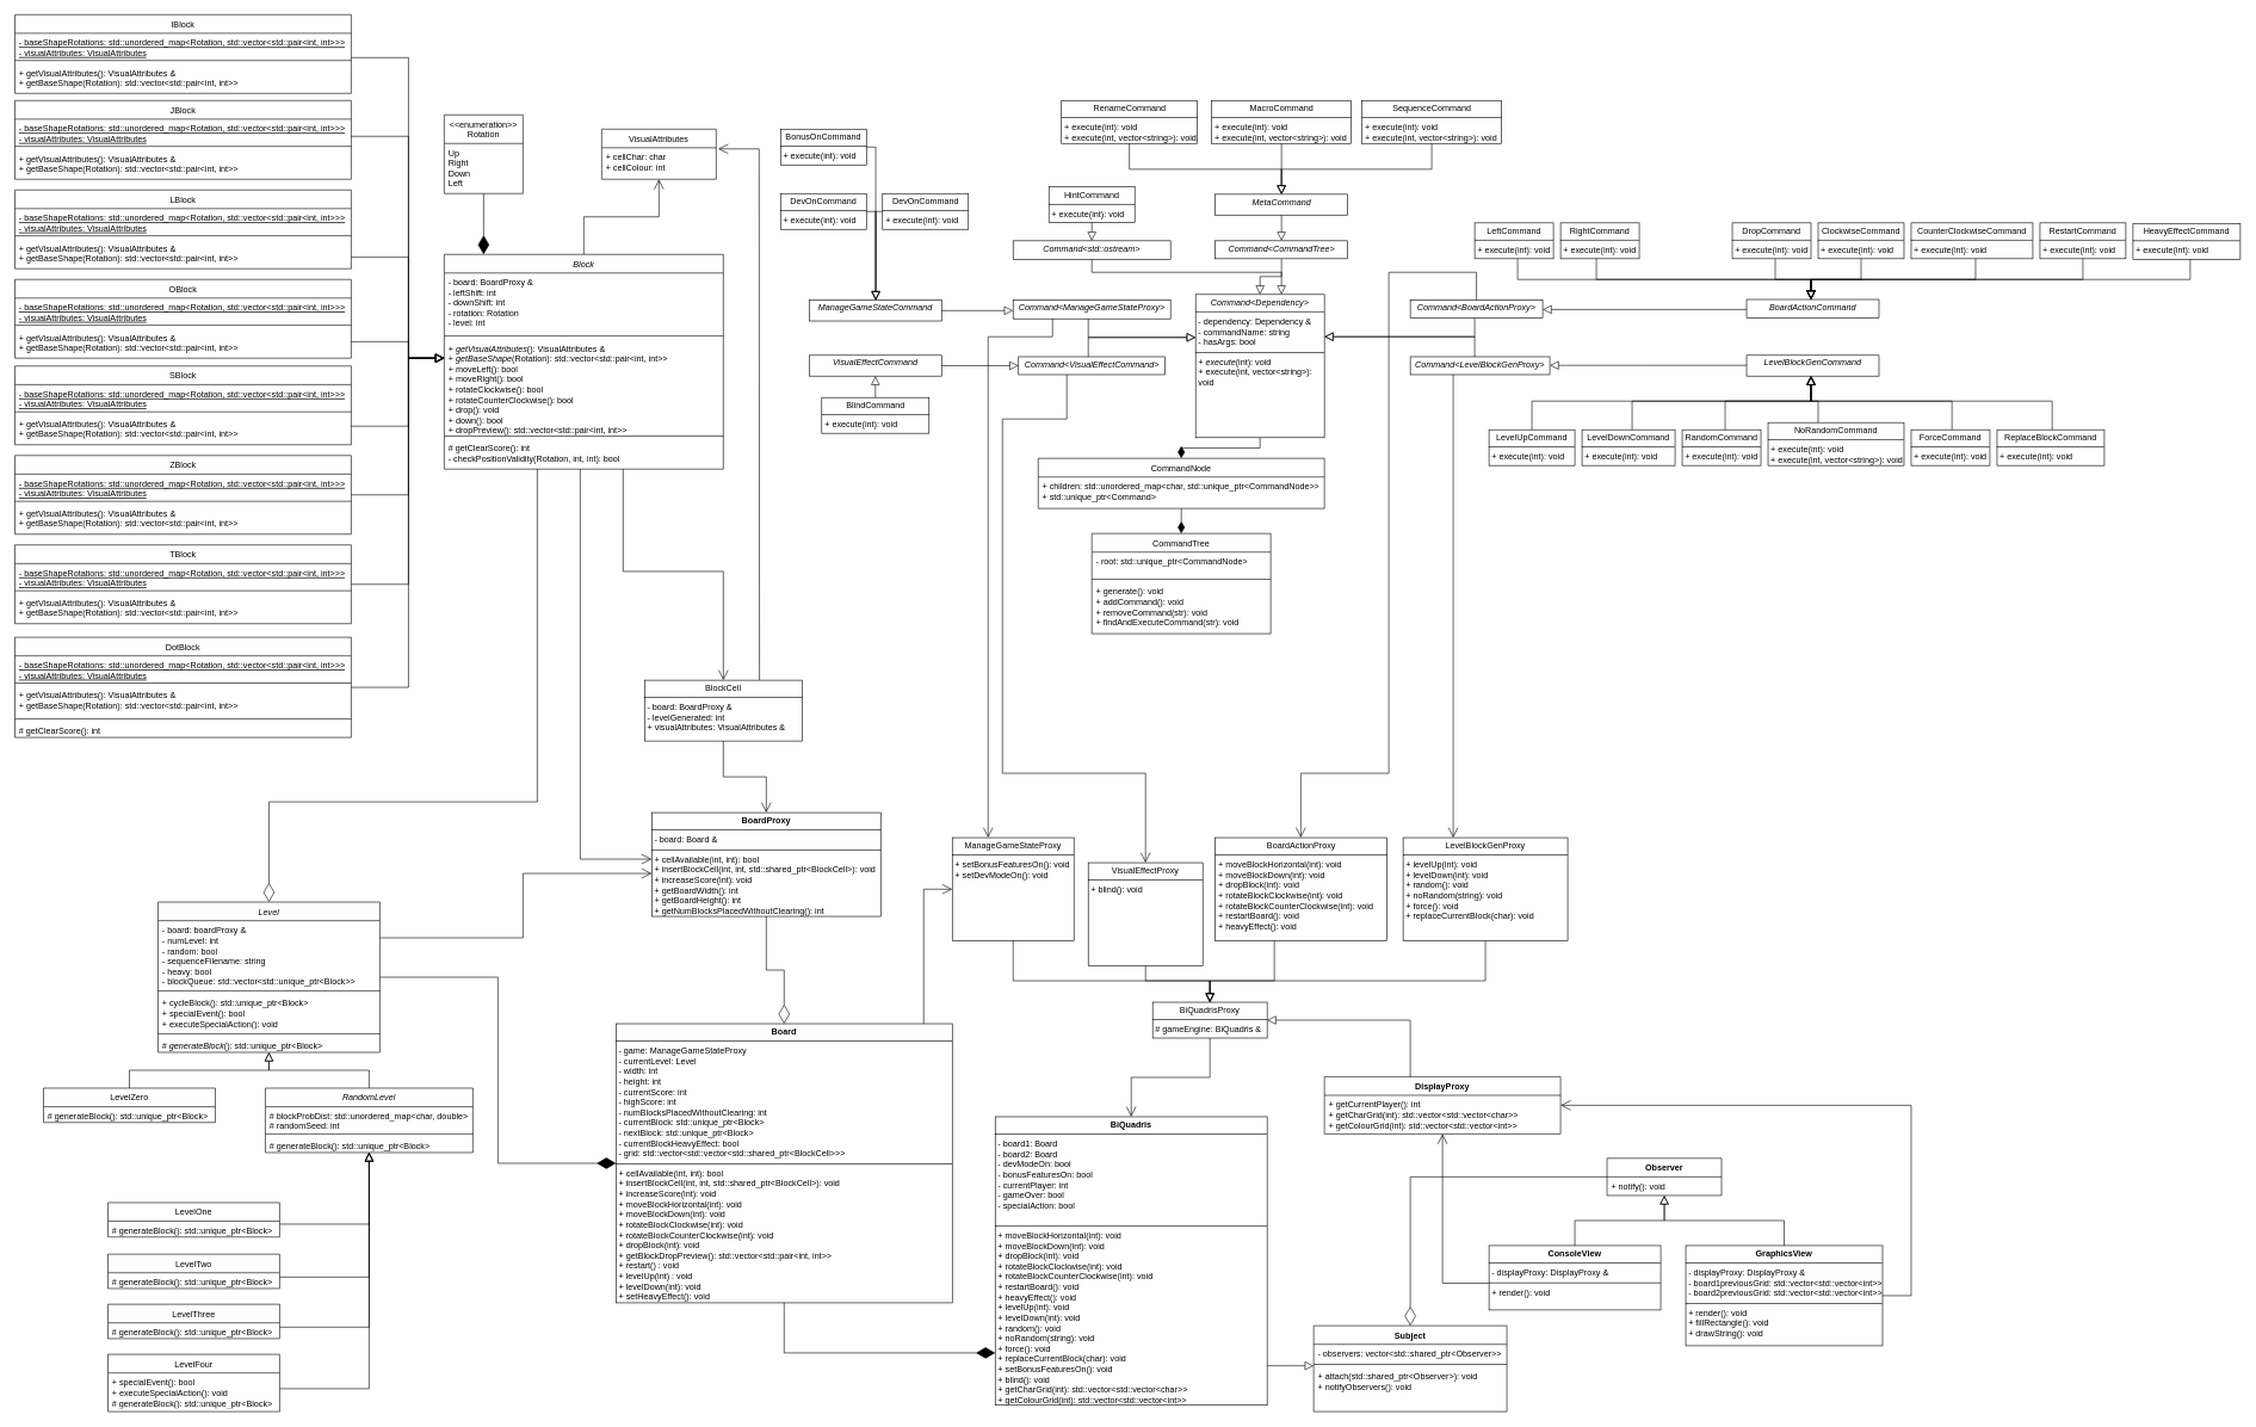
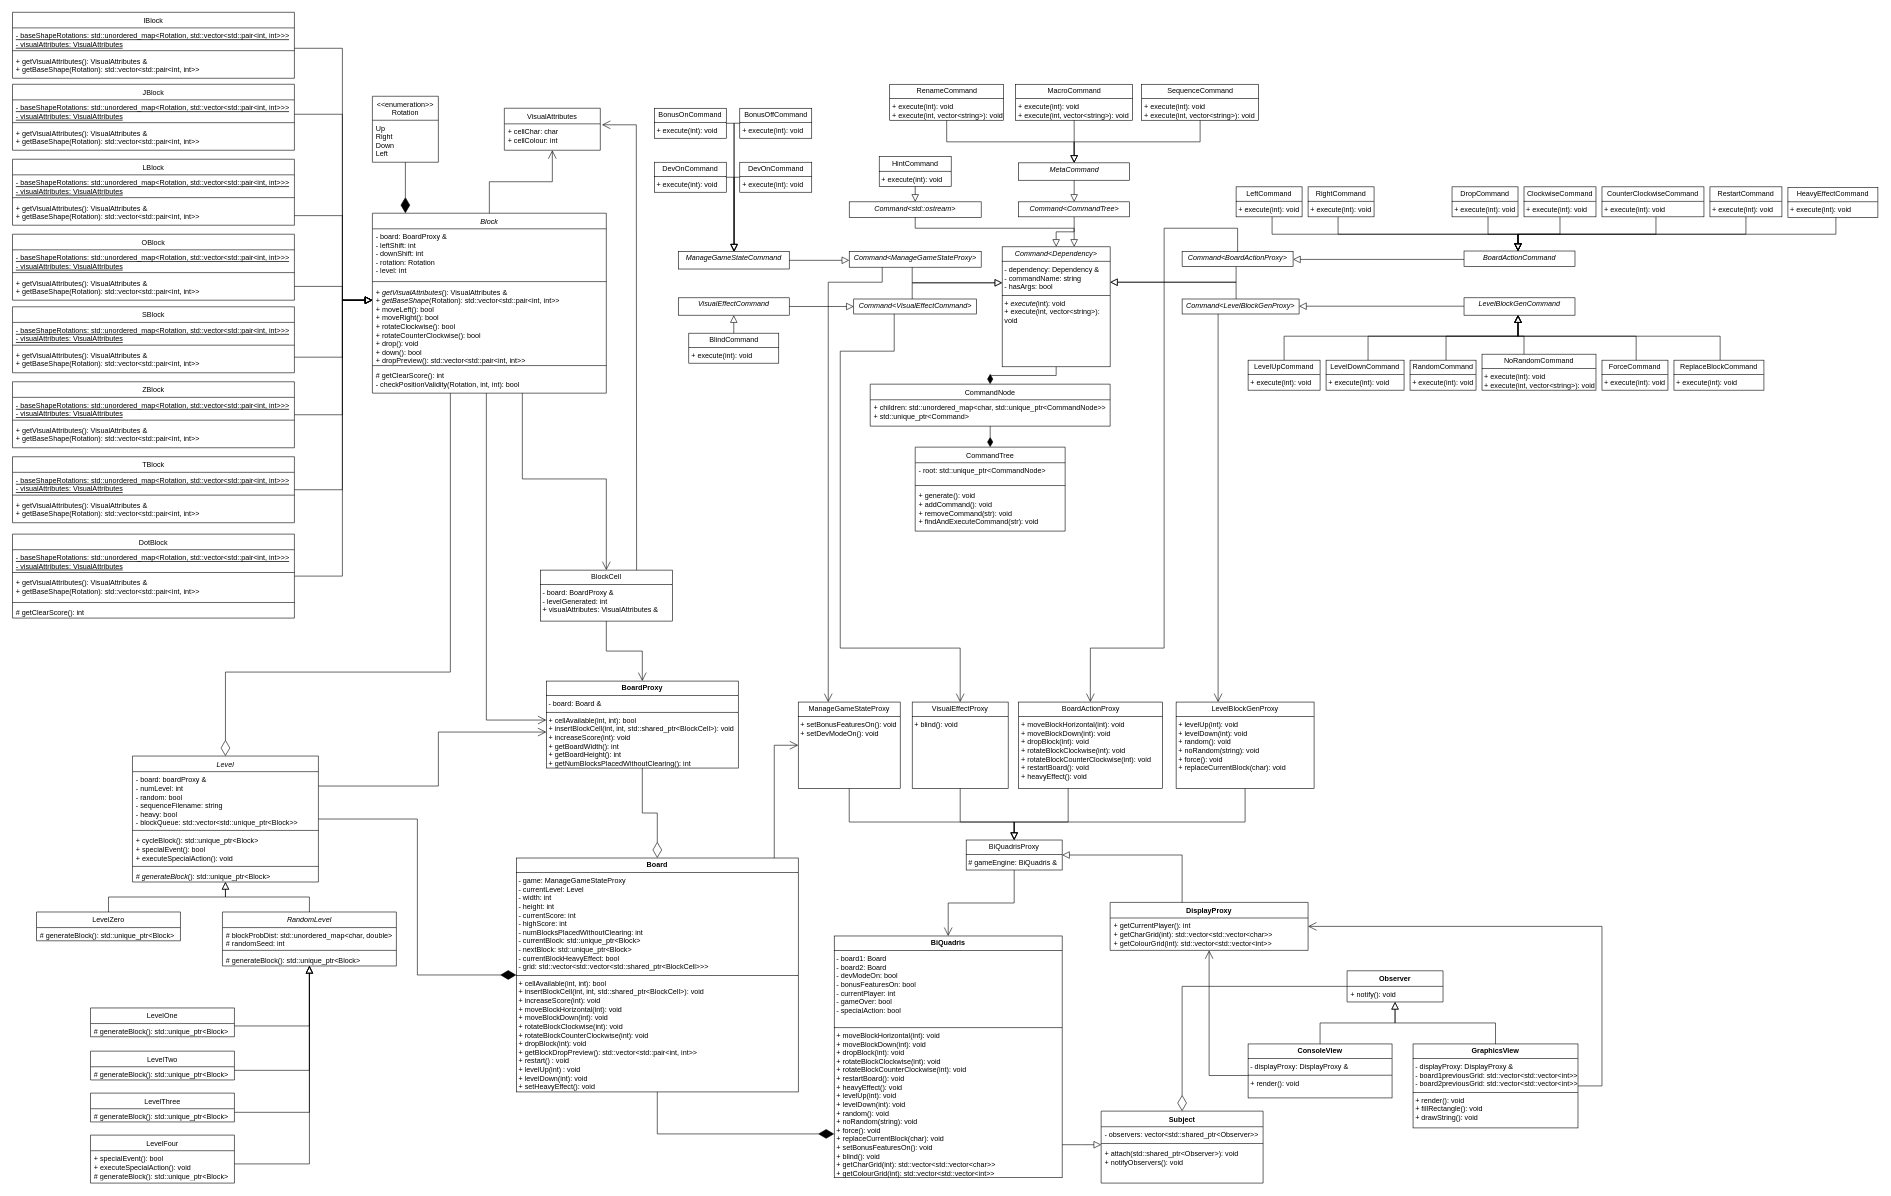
+ <mxCell id="189" value="" style="endArrow=block;endSize=10;endFill=0;shadow=0;strokeWidth=1;rounded=0;edgeStyle=orthogonalEdgeStyle;elbow=vertical;" parent="1" source="183" target="90" edge="1"><mxGeometry width="160" relative="1" as="geometry"><mxPoint x="1303" y="300" as="sourcePoint" /><mxPoint x="1233" y="429" as="targetPoint" /><Array as="points"><mxPoint x="1223" y="205" /></Array></mxGeometry></mxCell>
+ <mxCell id="183" value="&lt;p style=&quot;margin:0px;margin-top:4px;text-align:center;&quot;&gt;BonusOffCommand&lt;/p&gt;&lt;hr size=&quot;1&quot; style=&quot;border-style:solid;&quot;&gt;&lt;p style=&quot;margin:0px;margin-left:4px;&quot;&gt;+ execute(int):&amp;nbsp;&lt;span style=&quot;background-color: initial;&quot;&gt;void&lt;/span&gt;&lt;/p&gt;" style="verticalAlign=top;align=left;overflow=fill;html=1;whiteSpace=wrap;" parent="1" vertex="1"><mxGeometry x="1232.5" y="180" width="120" height="50" as="geometry" /></mxCell>
- <mxCell id="95" value="&lt;p style=&quot;margin:0px;margin-top:4px;text-align:center;&quot;&gt;VisualEffectProxy&lt;/p&gt;&lt;hr size=&quot;1&quot; style=&quot;border-style:solid;&quot;&gt;&lt;p style=&quot;margin:0px;margin-left:4px;&quot;&gt;+ blind(): void&lt;/p&gt;" style="verticalAlign=top;align=left;overflow=fill;html=1;whiteSpace=wrap;" parent="1" vertex="1"><mxGeometry x="1520" y="1205" width="160" height="144" as="geometry" /></mxCell>
+ <mxCell id="95" value="&lt;p style=&quot;margin:0px;margin-top:4px;text-align:center;&quot;&gt;VisualEffectProxy&lt;/p&gt;&lt;hr size=&quot;1&quot; style=&quot;border-style:solid;&quot;&gt;&lt;p style=&quot;margin:0px;margin-left:4px;&quot;&gt;+ blind(): void&lt;/p&gt;" style="verticalAlign=top;align=left;overflow=fill;html=1;whiteSpace=wrap;" parent="1" vertex="1"><mxGeometry x="1520" y="1170" width="160" height="144" as="geometry" /></mxCell>
